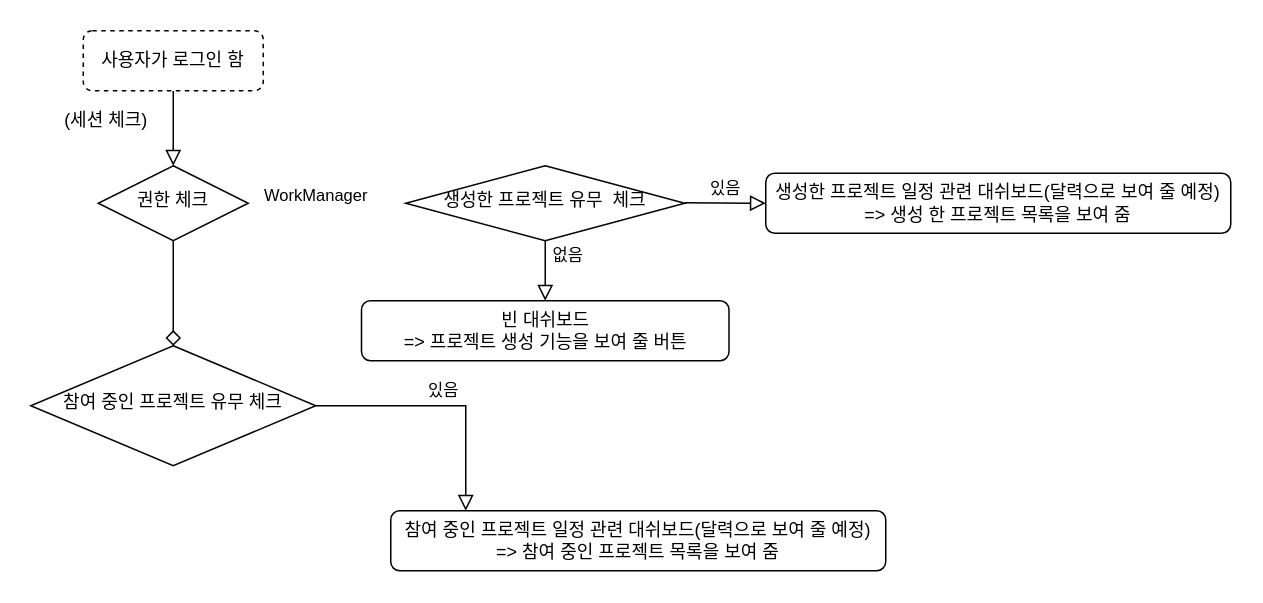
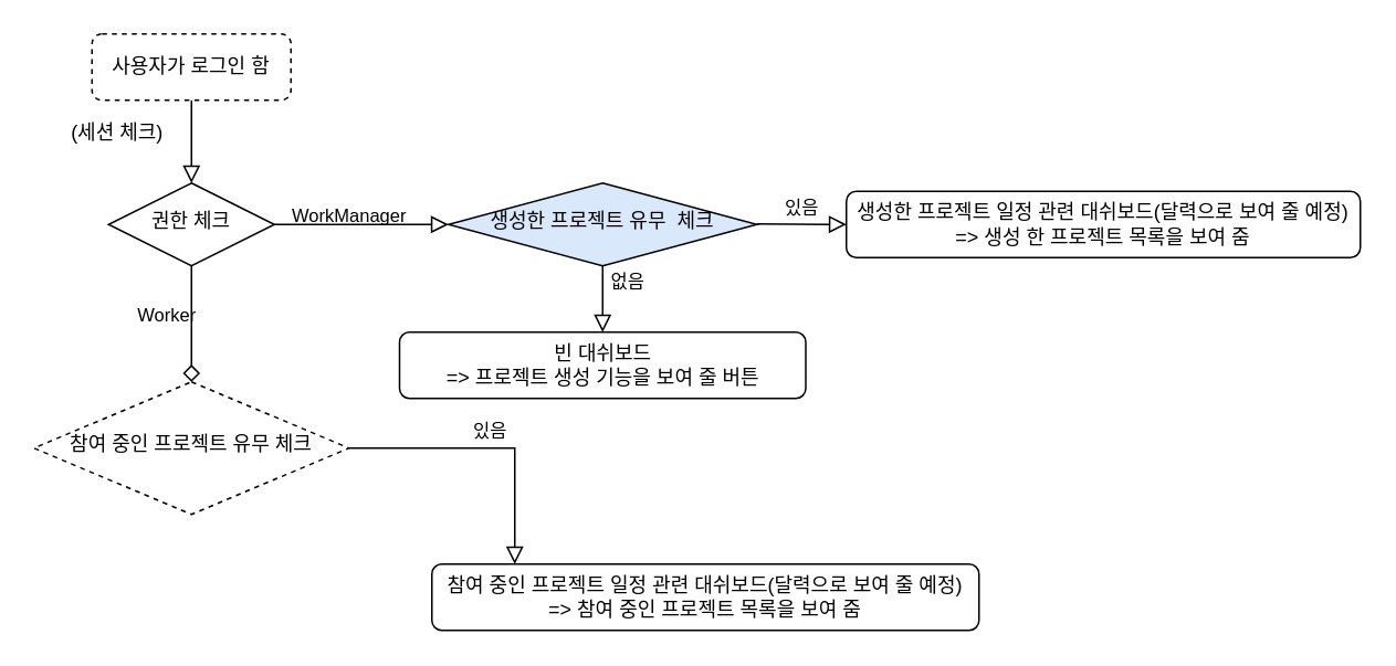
+ <mxCell id="5" value="Worker" style="edgeStyle=orthogonalEdgeStyle;rounded=0;html=1;jettySize=auto;orthogonalLoop=1;fontSize=11;endArrow=block;endFill=0;endSize=8;strokeWidth=1;shadow=0;labelBackgroundColor=none;entryX=0;entryY=0.5;entryDx=0;entryDy=0;" parent="1" source="6" target="10" edge="1"><mxGeometry x="-1" y="-85" relative="1" as="geometry"><mxPoint x="-65" y="-30" as="offset" /><mxPoint x="270" y="150" as="targetPoint" /><Array as="points"><mxPoint x="270" y="135" /><mxPoint x="270" y="135" /></Array></mxGeometry></mxCell>
- <mxCell id="10" value="생성한 프로젝트 유무&amp;nbsp; 체크" style="rhombus;whiteSpace=wrap;html=1;shadow=0;fontFamily=Helvetica;fontSize=12;align=center;strokeWidth=1;spacing=6;spacingTop=-4;" vertex="1" parent="1"><mxGeometry x="270" y="110" width="186" height="50" as="geometry" /></mxCell>
+ <mxCell id="10" value="생성한 프로젝트 유무&amp;nbsp; 체크" style="rhombus;whiteSpace=wrap;html=1;shadow=0;fontFamily=Helvetica;fontSize=12;align=center;strokeWidth=1;spacing=6;spacingTop=-4;fillColor=#dae8fc;" vertex="1" parent="1"><mxGeometry x="270" y="110" width="186" height="50" as="geometry" /></mxCell>
- <mxCell id="8" value="참여 중인 프로젝트 유무 체크" style="rhombus;whiteSpace=wrap;html=1;shadow=0;fontFamily=Helvetica;fontSize=12;align=center;strokeWidth=1;spacing=6;spacingTop=-4;" parent="1" vertex="1"><mxGeometry x="20" y="230" width="190" height="80" as="geometry" /></mxCell>
+ <mxCell id="8" value="참여 중인 프로젝트 유무 체크" style="rhombus;whiteSpace=wrap;html=1;shadow=0;fontFamily=Helvetica;fontSize=12;align=center;strokeWidth=1;spacing=6;spacingTop=-4;dashed=1;" parent="1" vertex="1"><mxGeometry x="20" y="230" width="190" height="80" as="geometry" /></mxCell>
